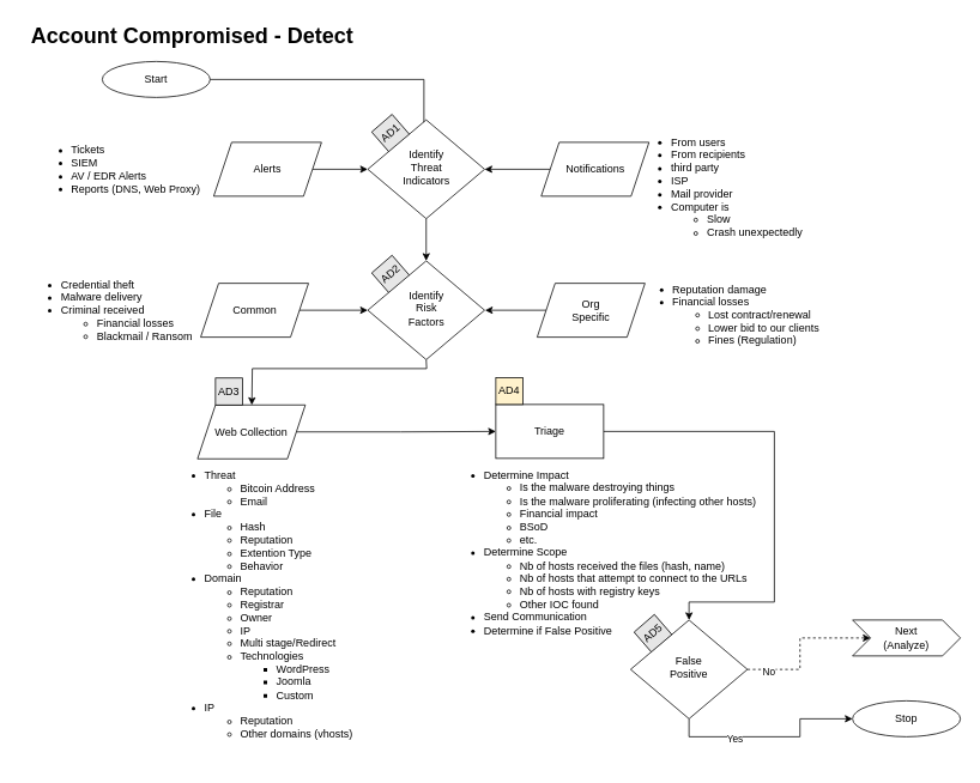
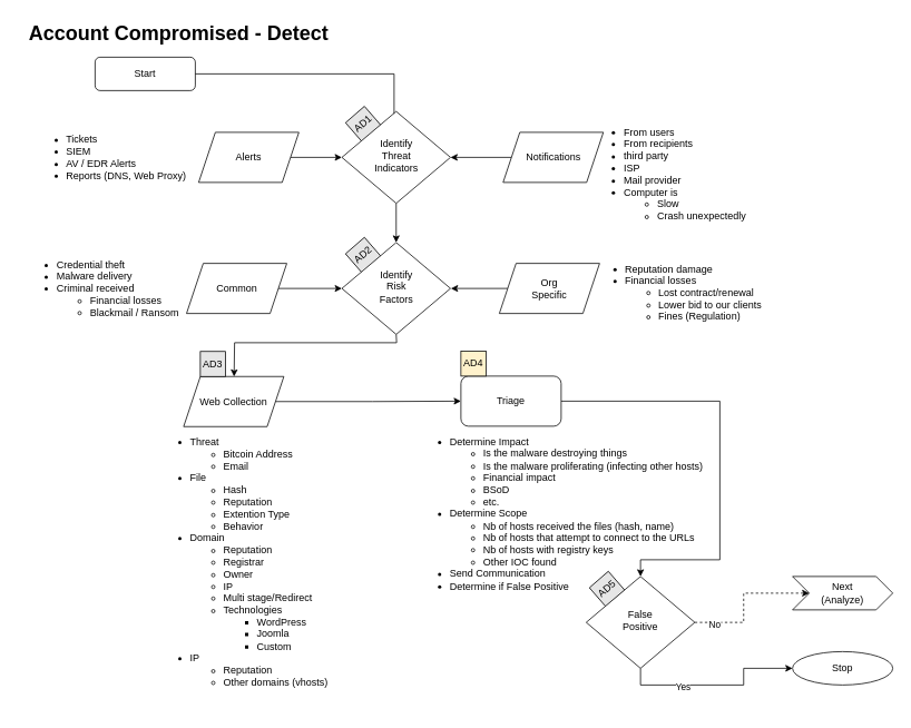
- <mxCell id="6" value="Start" style="ellipse;whiteSpace=wrap;html=1;" parent="1" vertex="1"><mxGeometry x="113" y="68" width="120" height="40" as="geometry" /></mxCell>
+ <mxCell id="6" value="Start" style="whiteSpace=wrap;html=1;rounded=1;" parent="1" vertex="1"><mxGeometry x="113" y="68" width="120" height="40" as="geometry" /></mxCell>
- <mxCell id="20" value="Triage" style="whiteSpace=wrap;html=1;" parent="1" vertex="1"><mxGeometry x="551" y="450" width="120" height="60" as="geometry" /></mxCell>
+ <mxCell id="20" value="Triage" style="whiteSpace=wrap;html=1;rounded=1;" parent="1" vertex="1"><mxGeometry x="551" y="450" width="120" height="60" as="geometry" /></mxCell>
